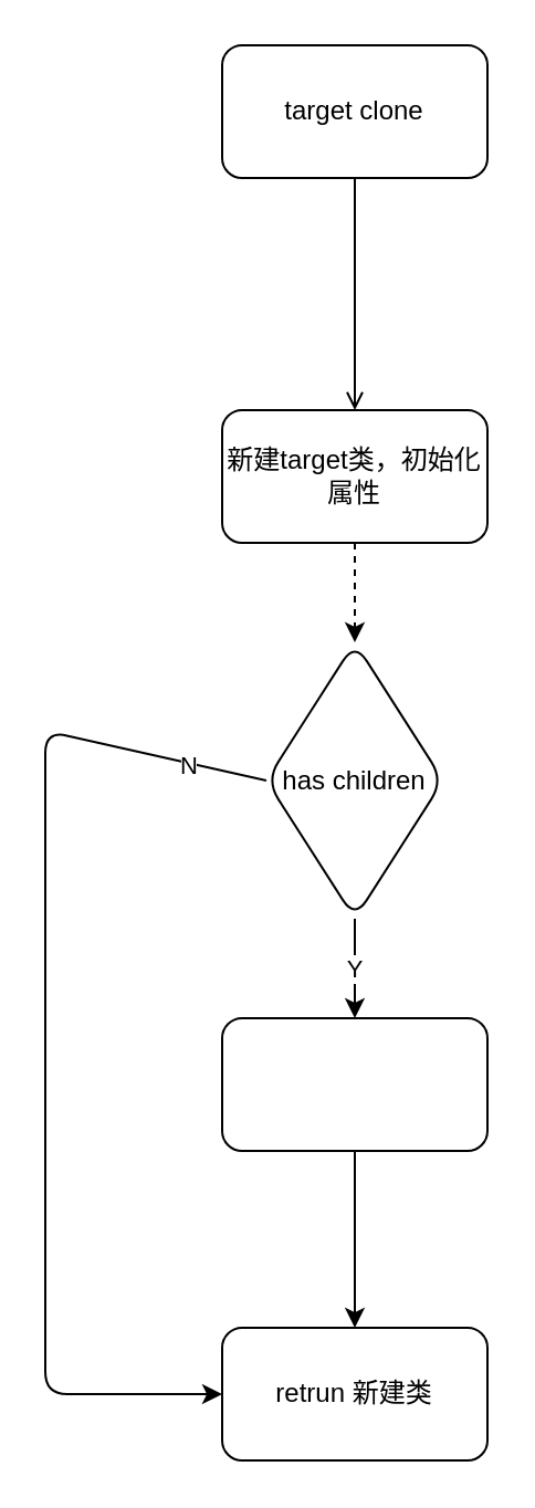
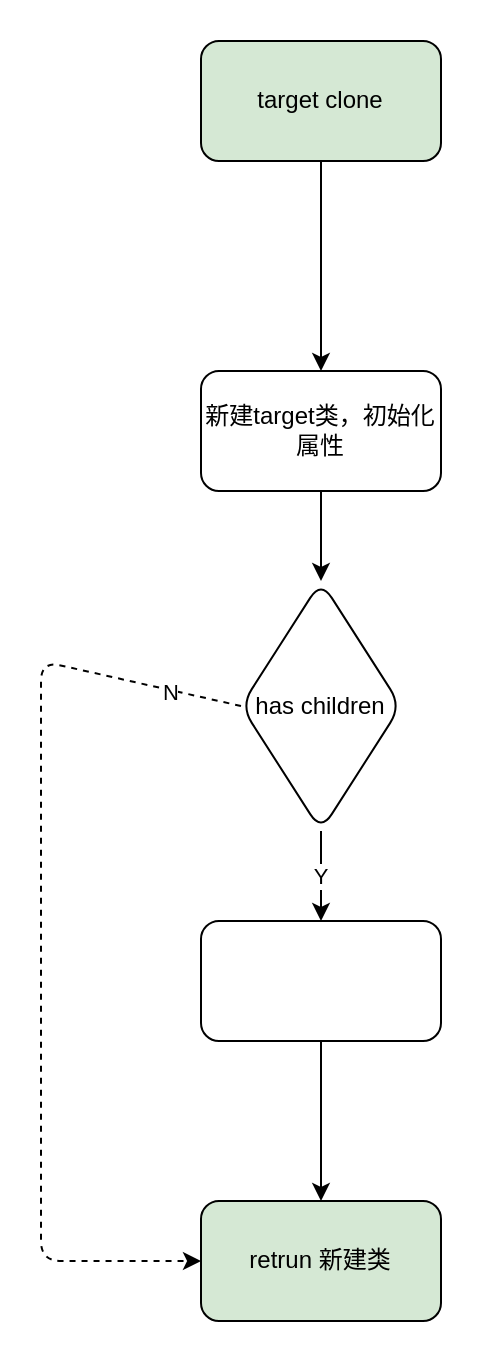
- <mxCell id="3" value="target clone" style="rounded=1;whiteSpace=wrap;html=1;" vertex="1" parent="1"><mxGeometry x="100" y="20" width="120" height="60" as="geometry" /></mxCell>
+ <mxCell id="3" value="target clone" style="rounded=1;whiteSpace=wrap;html=1;fillColor=#d5e8d4;" vertex="1" parent="1"><mxGeometry x="100" y="20" width="120" height="60" as="geometry" /></mxCell>
- <mxCell id="2" value="" style="edgeStyle=none;html=1;endArrow=open;" edge="1" parent="1" source="3" target="5"><mxGeometry relative="1" as="geometry" /></mxCell>
+ <mxCell id="2" value="" style="edgeStyle=none;html=1;" edge="1" parent="1" source="3" target="5"><mxGeometry relative="1" as="geometry" /></mxCell>
- <mxCell id="4" style="edgeStyle=none;html=1;entryX=0.5;entryY=0;entryDx=0;entryDy=0;dashed=1;" edge="1" parent="1" source="5" target="9"><mxGeometry relative="1" as="geometry" /></mxCell>
+ <mxCell id="4" style="edgeStyle=none;html=1;entryX=0.5;entryY=0;entryDx=0;entryDy=0;" edge="1" parent="1" source="5" target="9"><mxGeometry relative="1" as="geometry" /></mxCell>
- <mxCell id="7" style="edgeStyle=none;html=1;exitX=0;exitY=0.5;exitDx=0;exitDy=0;" edge="1" parent="1" source="9" target="12"><mxGeometry relative="1" as="geometry"><Array as="points"><mxPoint x="20" y="330" /><mxPoint x="20" y="630" /></Array></mxGeometry></mxCell>
+ <mxCell id="7" style="edgeStyle=none;html=1;exitX=0;exitY=0.5;exitDx=0;exitDy=0;dashed=1;" edge="1" parent="1" source="9" target="12"><mxGeometry relative="1" as="geometry"><Array as="points"><mxPoint x="20" y="330" /><mxPoint x="20" y="630" /></Array></mxGeometry></mxCell>
- <mxCell id="12" value="retrun 新建类" style="whiteSpace=wrap;html=1;rounded=1;" vertex="1" parent="1"><mxGeometry x="100" y="600" width="120" height="60" as="geometry" /></mxCell>
+ <mxCell id="12" value="retrun 新建类" style="whiteSpace=wrap;html=1;rounded=1;fillColor=#d5e8d4;" vertex="1" parent="1"><mxGeometry x="100" y="600" width="120" height="60" as="geometry" /></mxCell>
